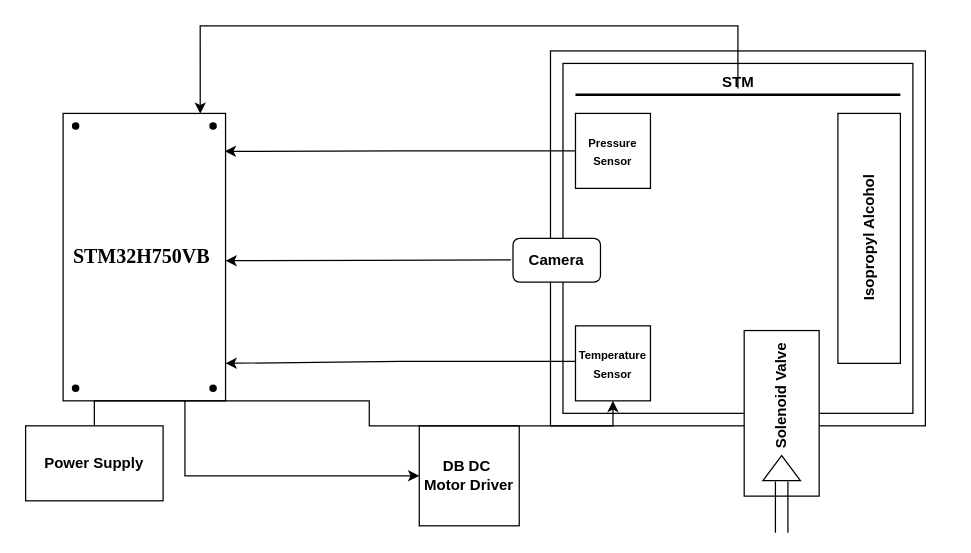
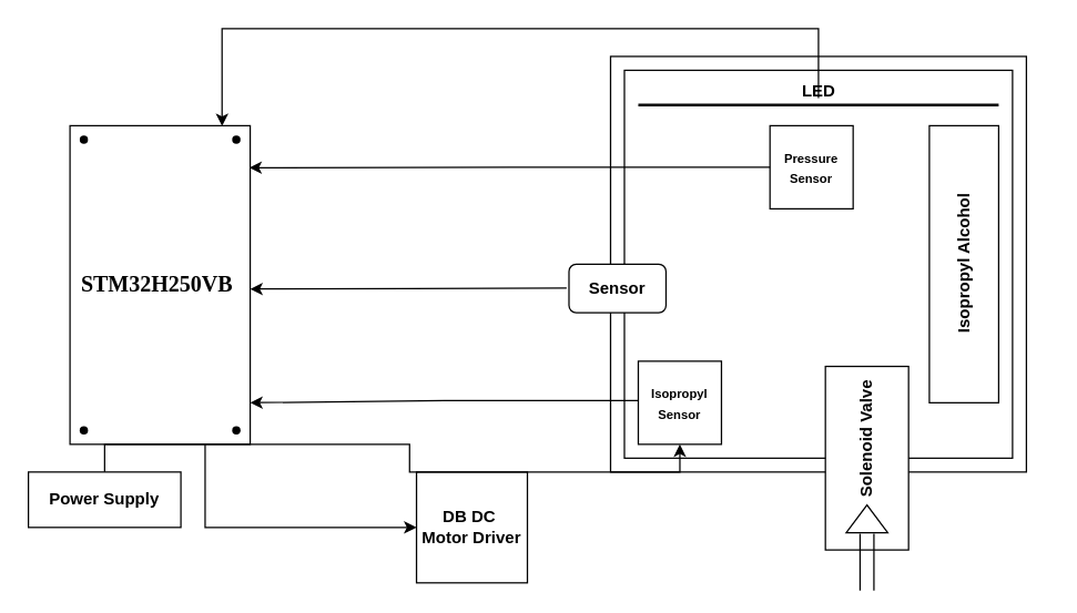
- <mxCell id="6" value="&lt;b&gt;STM&lt;/b&gt;" style="text;html=1;align=center;verticalAlign=middle;resizable=0;points=[];autosize=1;strokeColor=none;fillColor=none;" vertex="1" parent="1"><mxGeometry x="565" y="50" width="50" height="30" as="geometry" /></mxCell>
+ <mxCell id="6" value="&lt;b&gt;LED&lt;/b&gt;" style="text;html=1;align=center;verticalAlign=middle;resizable=0;points=[];autosize=1;strokeColor=none;fillColor=none;" vertex="1" parent="1"><mxGeometry x="565" y="50" width="50" height="30" as="geometry" /></mxCell>
- <mxCell id="7" value="&lt;b&gt;&lt;font style=&quot;font-size: 9px;&quot;&gt;Pressure Sensor&lt;/font&gt;&lt;/b&gt;" style="rounded=0;whiteSpace=wrap;html=1;" vertex="1" parent="1"><mxGeometry x="460" y="90" width="60" height="60" as="geometry" /></mxCell>
+ <mxCell id="7" value="&lt;b&gt;&lt;font style=&quot;font-size: 9px;&quot;&gt;Pressure Sensor&lt;/font&gt;&lt;/b&gt;" style="rounded=0;whiteSpace=wrap;html=1;" vertex="1" parent="1"><mxGeometry x="555" y="90" width="60" height="60" as="geometry" /></mxCell>
- <mxCell id="3" value="&lt;span style=&quot;font-size: 12pt; line-height: 115%; font-family: Times, serif;&quot; lang=&quot;EN&quot;&gt;&lt;b&gt;STM32H750VB&amp;nbsp;&lt;/b&gt;&lt;/span&gt;" style="rounded=0;whiteSpace=wrap;html=1;" vertex="1" parent="1"><mxGeometry x="50" y="90" width="130" height="230" as="geometry" /></mxCell>
+ <mxCell id="3" value="&lt;span style=&quot;font-size: 12pt; line-height: 115%; font-family: Times, serif;&quot; lang=&quot;EN&quot;&gt;&lt;b&gt;STM32H250VB&amp;nbsp;&lt;/b&gt;&lt;/span&gt;" style="rounded=0;whiteSpace=wrap;html=1;" vertex="1" parent="1"><mxGeometry x="50" y="90" width="130" height="230" as="geometry" /></mxCell>
- <mxCell id="15" value="&lt;b&gt;Camera&lt;/b&gt;" style="rounded=1;whiteSpace=wrap;html=1;" vertex="1" parent="1"><mxGeometry x="410" y="190" width="70" height="35" as="geometry" /></mxCell>
+ <mxCell id="15" value="&lt;b&gt;Sensor&lt;/b&gt;" style="rounded=1;whiteSpace=wrap;html=1;" vertex="1" parent="1"><mxGeometry x="410" y="190" width="70" height="35" as="geometry" /></mxCell>
- <mxCell id="9" value="&lt;b&gt;&lt;font style=&quot;font-size: 9px;&quot;&gt;Temperature Sensor&lt;/font&gt;&lt;/b&gt;" style="rounded=0;whiteSpace=wrap;html=1;" vertex="1" parent="1"><mxGeometry x="460" y="260" width="60" height="60" as="geometry" /></mxCell>
+ <mxCell id="9" value="&lt;b&gt;&lt;font style=&quot;font-size: 9px;&quot;&gt;Isopropyl Sensor&lt;/font&gt;&lt;/b&gt;" style="rounded=0;whiteSpace=wrap;html=1;" vertex="1" parent="1"><mxGeometry x="460" y="260" width="60" height="60" as="geometry" /></mxCell>
- <mxCell id="20" value="&lt;b&gt;Power Supply&lt;/b&gt;" style="rounded=0;whiteSpace=wrap;html=1;" vertex="1" parent="1"><mxGeometry x="20" y="340" width="110" height="60" as="geometry" /></mxCell>
+ <mxCell id="20" value="&lt;b&gt;Power Supply&lt;/b&gt;" style="rounded=0;whiteSpace=wrap;html=1;" vertex="1" parent="1"><mxGeometry x="20" y="340" width="110" height="40" as="geometry" /></mxCell>
- <mxCell id="21" value="&lt;b&gt;DB DC&amp;nbsp;&lt;/b&gt;&lt;div&gt;&lt;b&gt;Motor Driver&lt;/b&gt;&lt;/div&gt;" style="whiteSpace=wrap;html=1;aspect=fixed;" vertex="1" parent="1"><mxGeometry x="335" y="340" width="80" height="80" as="geometry" /></mxCell>
+ <mxCell id="21" value="&lt;b&gt;DB DC&amp;nbsp;&lt;/b&gt;&lt;div&gt;&lt;b&gt;Motor Driver&lt;/b&gt;&lt;/div&gt;" style="whiteSpace=wrap;html=1;aspect=fixed;" vertex="1" parent="1"><mxGeometry x="300" y="340" width="80" height="80" as="geometry" /></mxCell>
